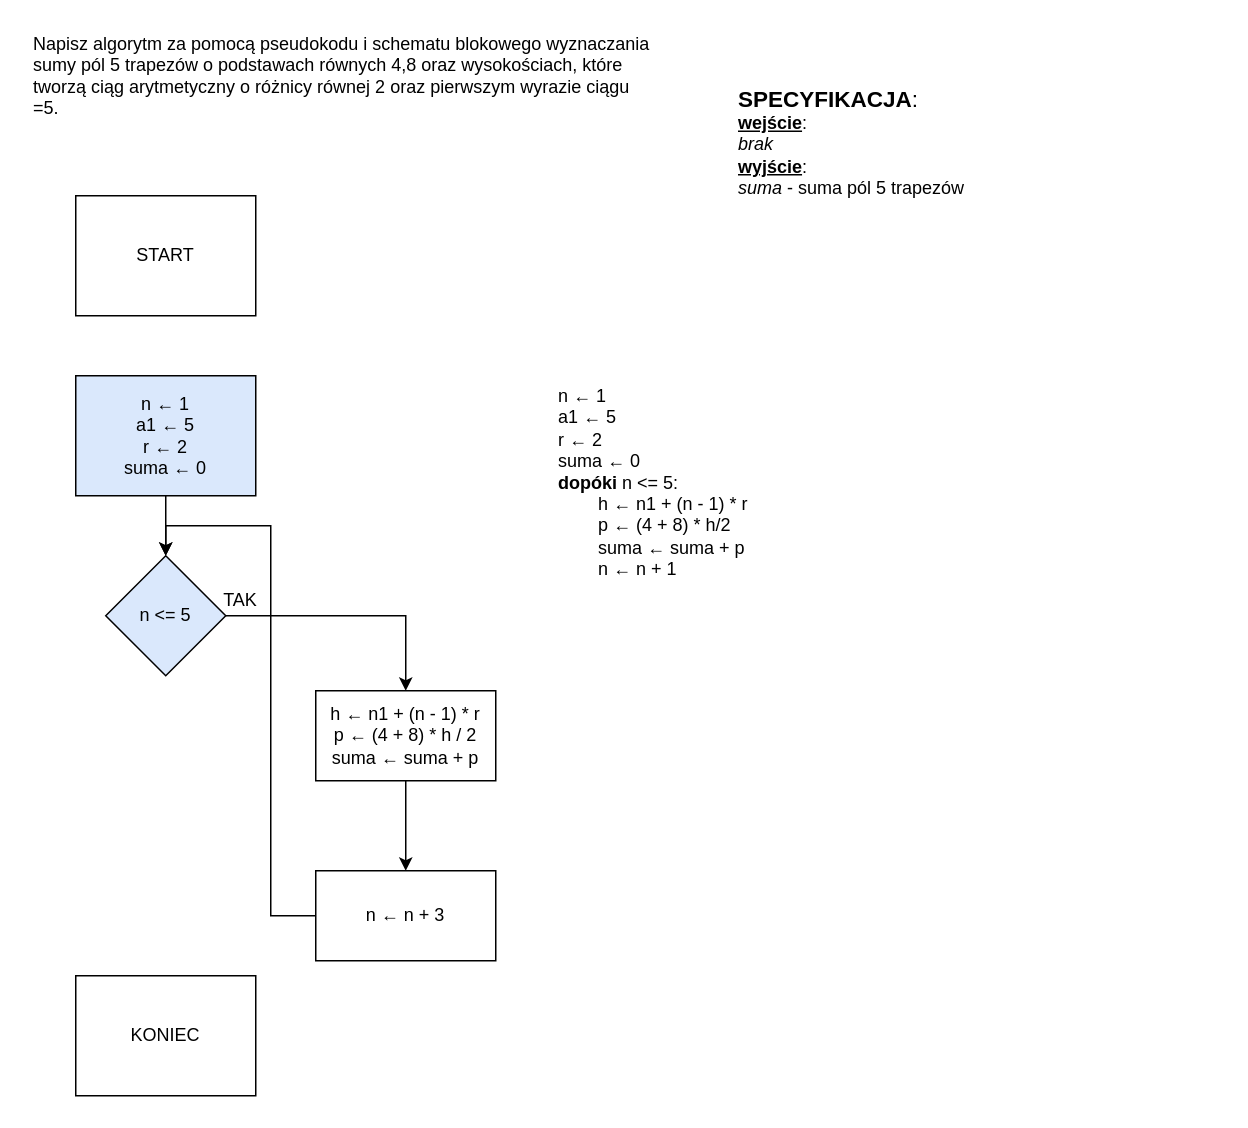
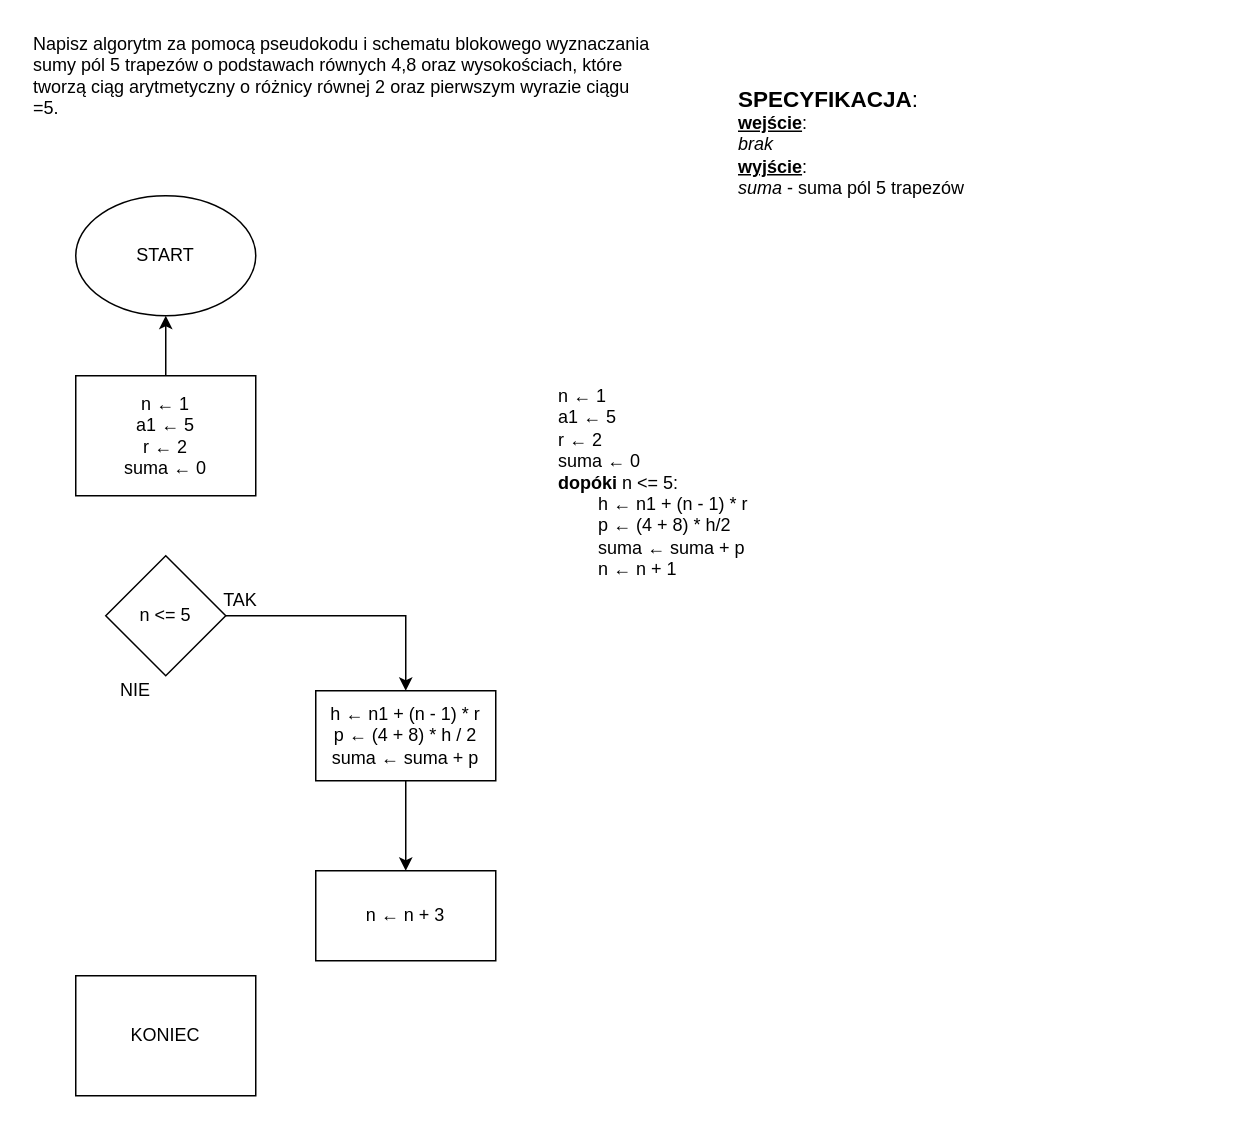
- <mxCell id="3" value="START" style="whiteSpace=wrap;html=1;align=center;rounded=0;" vertex="1" parent="1"><mxGeometry x="50" y="130" width="120" height="80" as="geometry" /></mxCell>
+ <mxCell id="3" value="START" style="ellipse;whiteSpace=wrap;html=1;align=center;" vertex="1" parent="1"><mxGeometry x="50" y="130" width="120" height="80" as="geometry" /></mxCell>
- <mxCell id="5" value="&lt;div&gt;n ← 1&lt;/div&gt;&lt;div&gt;a1 ← 5&lt;br&gt;&lt;/div&gt;&lt;div&gt;r ← 2&lt;/div&gt;&lt;div&gt;suma ← 0&lt;br&gt;&lt;/div&gt;" style="rounded=0;whiteSpace=wrap;html=1;align=center;fillColor=#dae8fc;" vertex="1" parent="1"><mxGeometry x="50" y="250" width="120" height="80" as="geometry" /></mxCell>
+ <mxCell id="5" value="&lt;div&gt;n ← 1&lt;/div&gt;&lt;div&gt;a1 ← 5&lt;br&gt;&lt;/div&gt;&lt;div&gt;r ← 2&lt;/div&gt;&lt;div&gt;suma ← 0&lt;br&gt;&lt;/div&gt;" style="rounded=0;whiteSpace=wrap;html=1;align=center;" vertex="1" parent="1"><mxGeometry x="50" y="250" width="120" height="80" as="geometry" /></mxCell>
- <mxCell id="4" style="edgeStyle=orthogonalEdgeStyle;rounded=0;orthogonalLoop=1;jettySize=auto;html=1;" edge="1" parent="1" source="5" target="7"><mxGeometry relative="1" as="geometry" /></mxCell>
+ <mxCell id="4" style="edgeStyle=orthogonalEdgeStyle;rounded=0;orthogonalLoop=1;jettySize=auto;html=1;" edge="1" parent="1" source="5" target="3"><mxGeometry relative="1" as="geometry" /></mxCell>
- <mxCell id="7" value="n &amp;lt;= 5" style="rhombus;whiteSpace=wrap;html=1;align=center;fillColor=#dae8fc;" vertex="1" parent="1"><mxGeometry x="70" y="370" width="80" height="80" as="geometry" /></mxCell>
+ <mxCell id="7" value="n &amp;lt;= 5" style="rhombus;whiteSpace=wrap;html=1;align=center;" vertex="1" parent="1"><mxGeometry x="70" y="370" width="80" height="80" as="geometry" /></mxCell>
+ <mxCell id="14" value="NIE" style="text;html=1;strokeColor=none;fillColor=none;align=center;verticalAlign=middle;whiteSpace=wrap;rounded=0;" vertex="1" parent="1"><mxGeometry x="70" y="450" width="40" height="20" as="geometry" /></mxCell>
- <mxCell id="10" style="edgeStyle=orthogonalEdgeStyle;rounded=0;orthogonalLoop=1;jettySize=auto;html=1;entryX=0.5;entryY=0;entryDx=0;entryDy=0;" edge="1" parent="1" source="11" target="7"><mxGeometry relative="1" as="geometry" /></mxCell>
